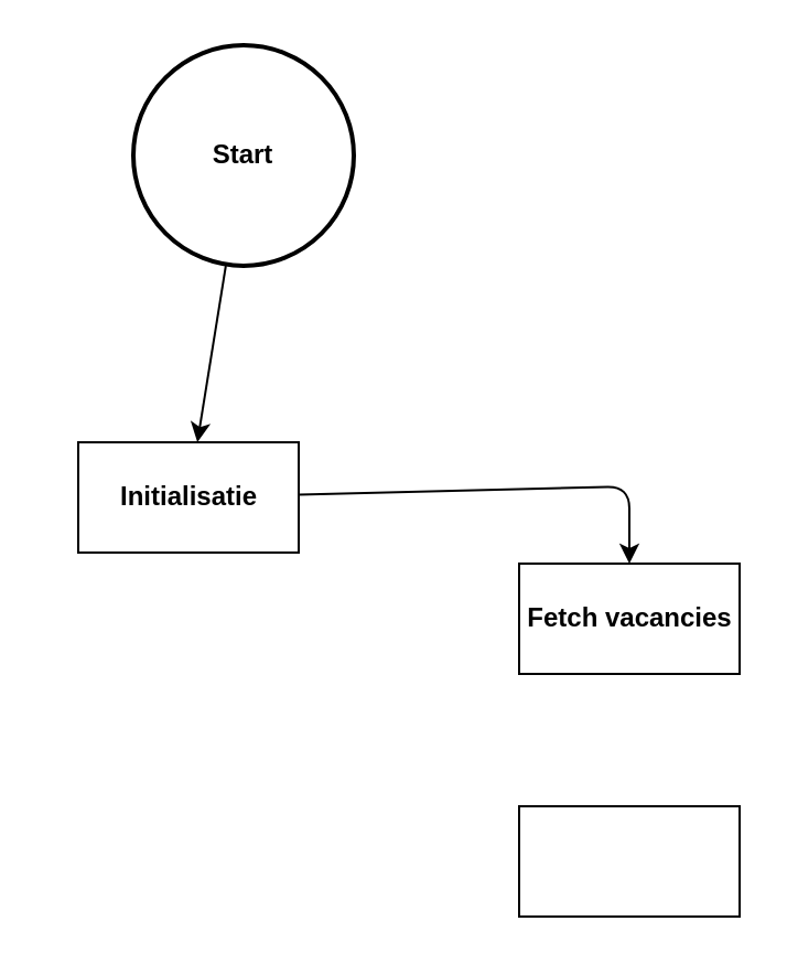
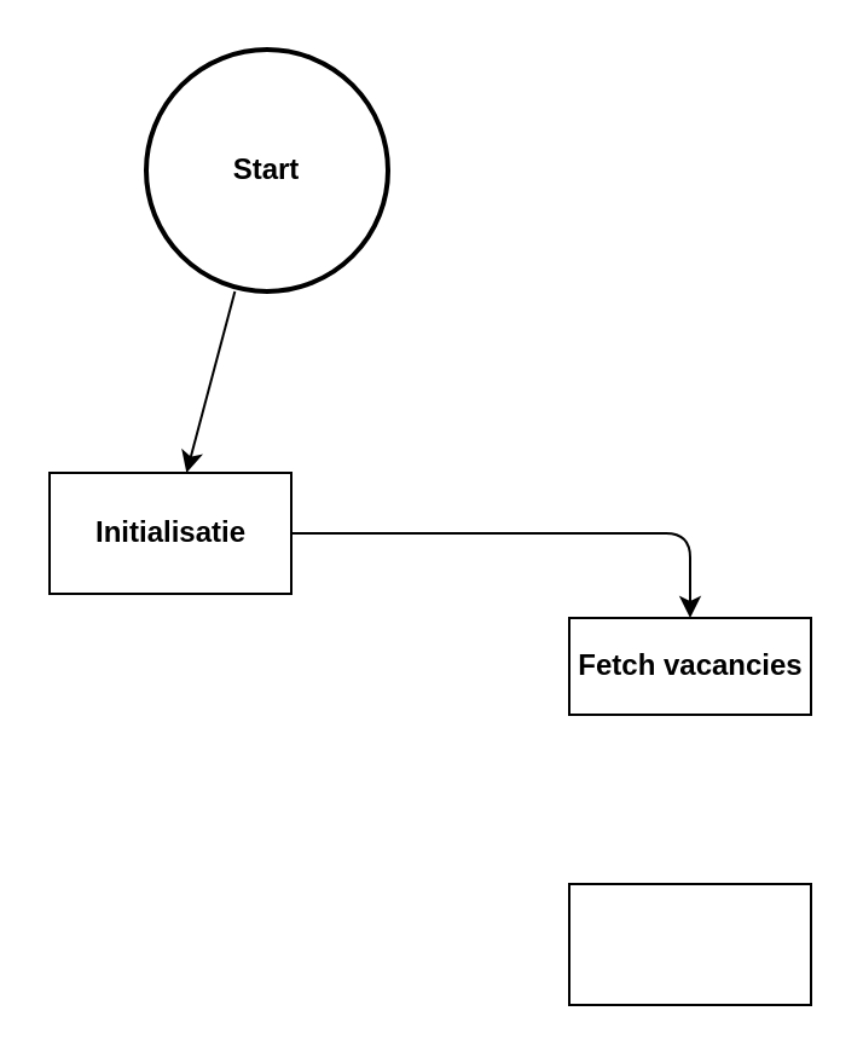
- <mxCell id="5" value="&lt;b&gt;Initialisatie&lt;/b&gt;" style="html=1;dashed=0;whitespace=wrap;" vertex="1" parent="1"><mxGeometry x="35" y="200" width="100" height="50" as="geometry" /></mxCell>
+ <mxCell id="5" value="&lt;b&gt;Initialisatie&lt;/b&gt;" style="html=1;dashed=0;whitespace=wrap;" vertex="1" parent="1"><mxGeometry x="20" y="195" width="100" height="50" as="geometry" /></mxCell>
- <mxCell id="6" value="&lt;b&gt;Fetch vacancies&lt;/b&gt;" style="html=1;dashed=0;whitespace=wrap;" vertex="1" parent="1"><mxGeometry x="235" y="255" width="100" height="50" as="geometry" /></mxCell>
+ <mxCell id="6" value="&lt;b&gt;Fetch vacancies&lt;/b&gt;" style="html=1;dashed=0;whitespace=wrap;" vertex="1" parent="1"><mxGeometry x="235" y="255" width="100" height="40" as="geometry" /></mxCell>
